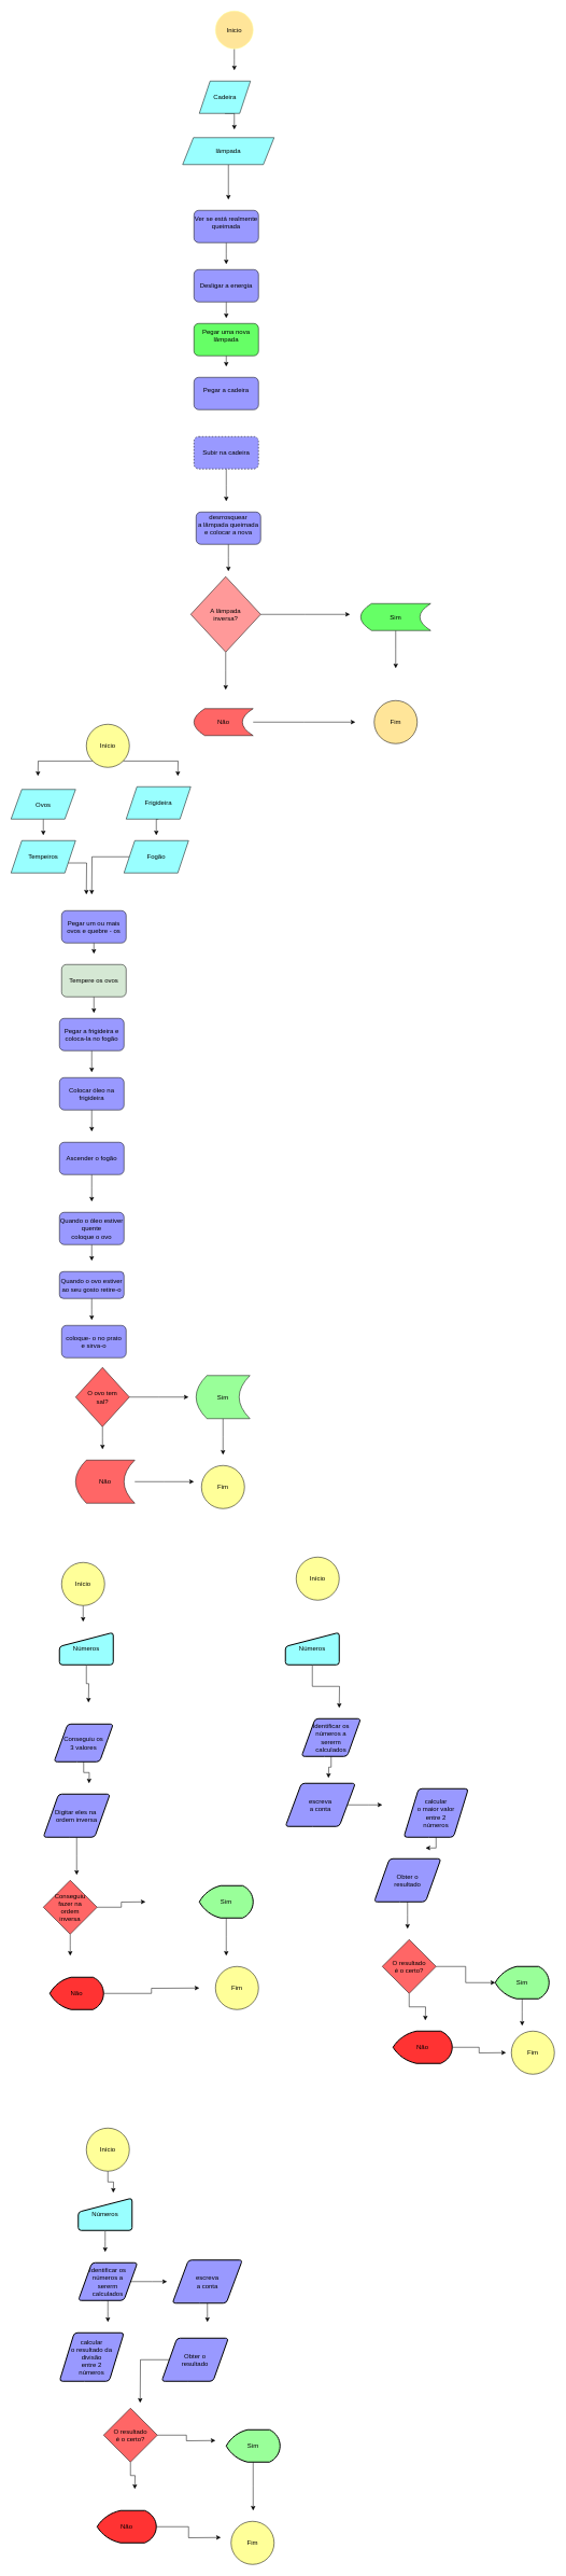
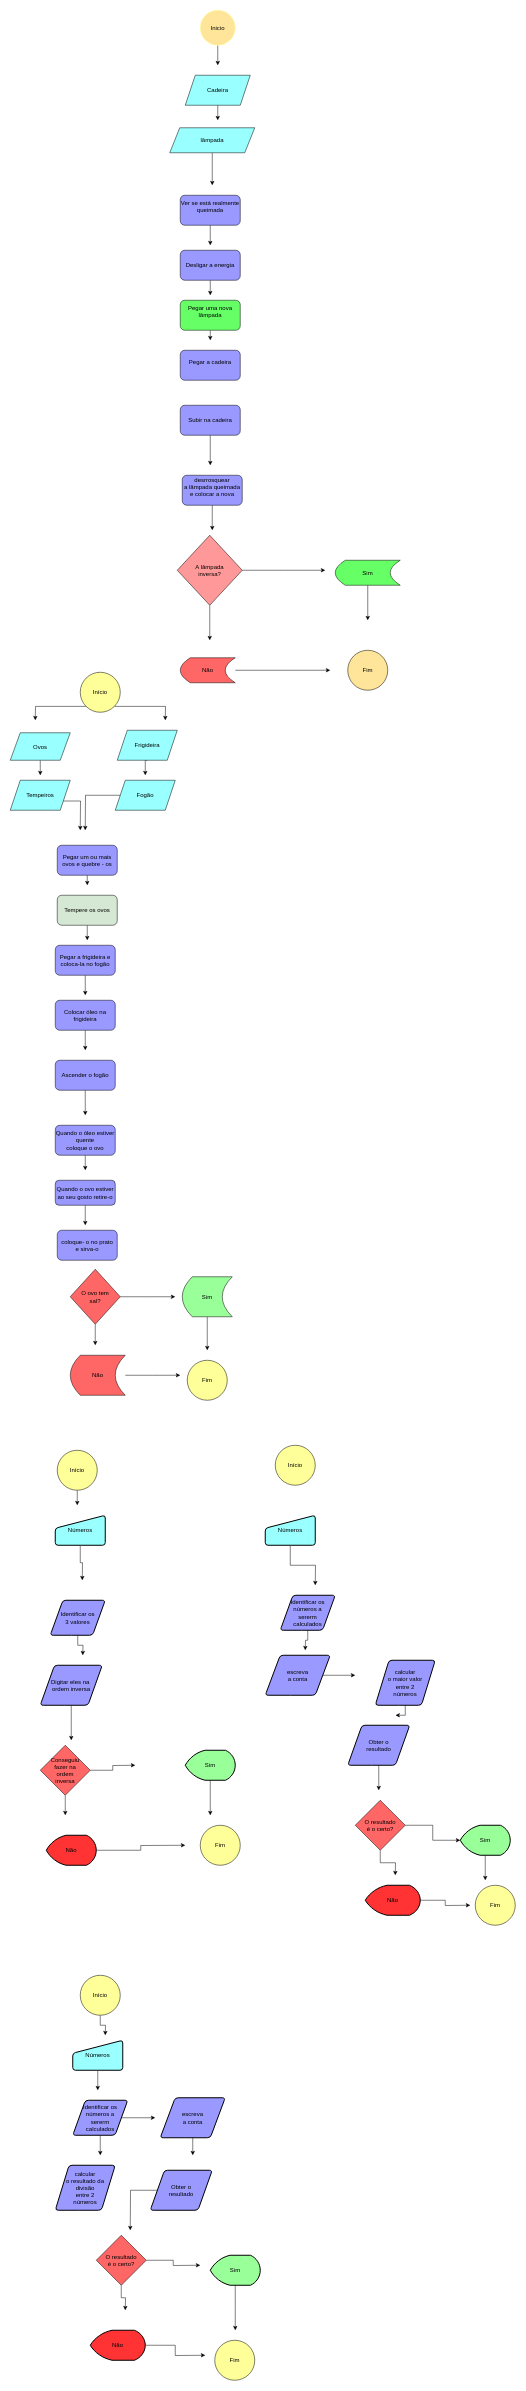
- <mxCell id="25" value="Cadeira" style="shape=parallelogram;perimeter=parallelogramPerimeter;whiteSpace=wrap;html=1;fixedSize=1;strokeColor=#000000;fillColor=#99FFFF;" vertex="1" parent="1"><mxGeometry x="370" y="150" width="95" height="60" as="geometry" /></mxCell>
+ <mxCell id="25" value="Cadeira" style="shape=parallelogram;perimeter=parallelogramPerimeter;whiteSpace=wrap;html=1;fixedSize=1;strokeColor=#000000;fillColor=#99FFFF;" vertex="1" parent="1"><mxGeometry x="370" y="150" width="130" height="60" as="geometry" /></mxCell>
- <mxCell id="14" value="Subir na cadeira" style="rounded=1;whiteSpace=wrap;html=1;strokeColor=#000000;fillColor=#9999FF;dashed=1;" vertex="1" parent="1"><mxGeometry x="360" y="810" width="120" height="60" as="geometry" /></mxCell>
+ <mxCell id="14" value="Subir na cadeira" style="rounded=1;whiteSpace=wrap;html=1;strokeColor=#000000;fillColor=#9999FF;" vertex="1" parent="1"><mxGeometry x="360" y="810" width="120" height="60" as="geometry" /></mxCell>
- <mxCell id="66" value="&lt;div&gt;Conseguiu os&lt;/div&gt;&lt;div&gt; 3 valores&lt;/div&gt;" style="shape=parallelogram;html=1;strokeWidth=2;perimeter=parallelogramPerimeter;whiteSpace=wrap;rounded=1;arcSize=12;size=0.23;fillColor=#9999FF;" vertex="1" parent="1"><mxGeometry x="100" y="3200" width="110" height="70" as="geometry" /></mxCell>
+ <mxCell id="66" value="&lt;div&gt;Identificar os&lt;/div&gt;&lt;div&gt; 3 valores&lt;/div&gt;" style="shape=parallelogram;html=1;strokeWidth=2;perimeter=parallelogramPerimeter;whiteSpace=wrap;rounded=1;arcSize=12;size=0.23;fillColor=#9999FF;" vertex="1" parent="1"><mxGeometry x="100" y="3200" width="110" height="70" as="geometry" /></mxCell>
